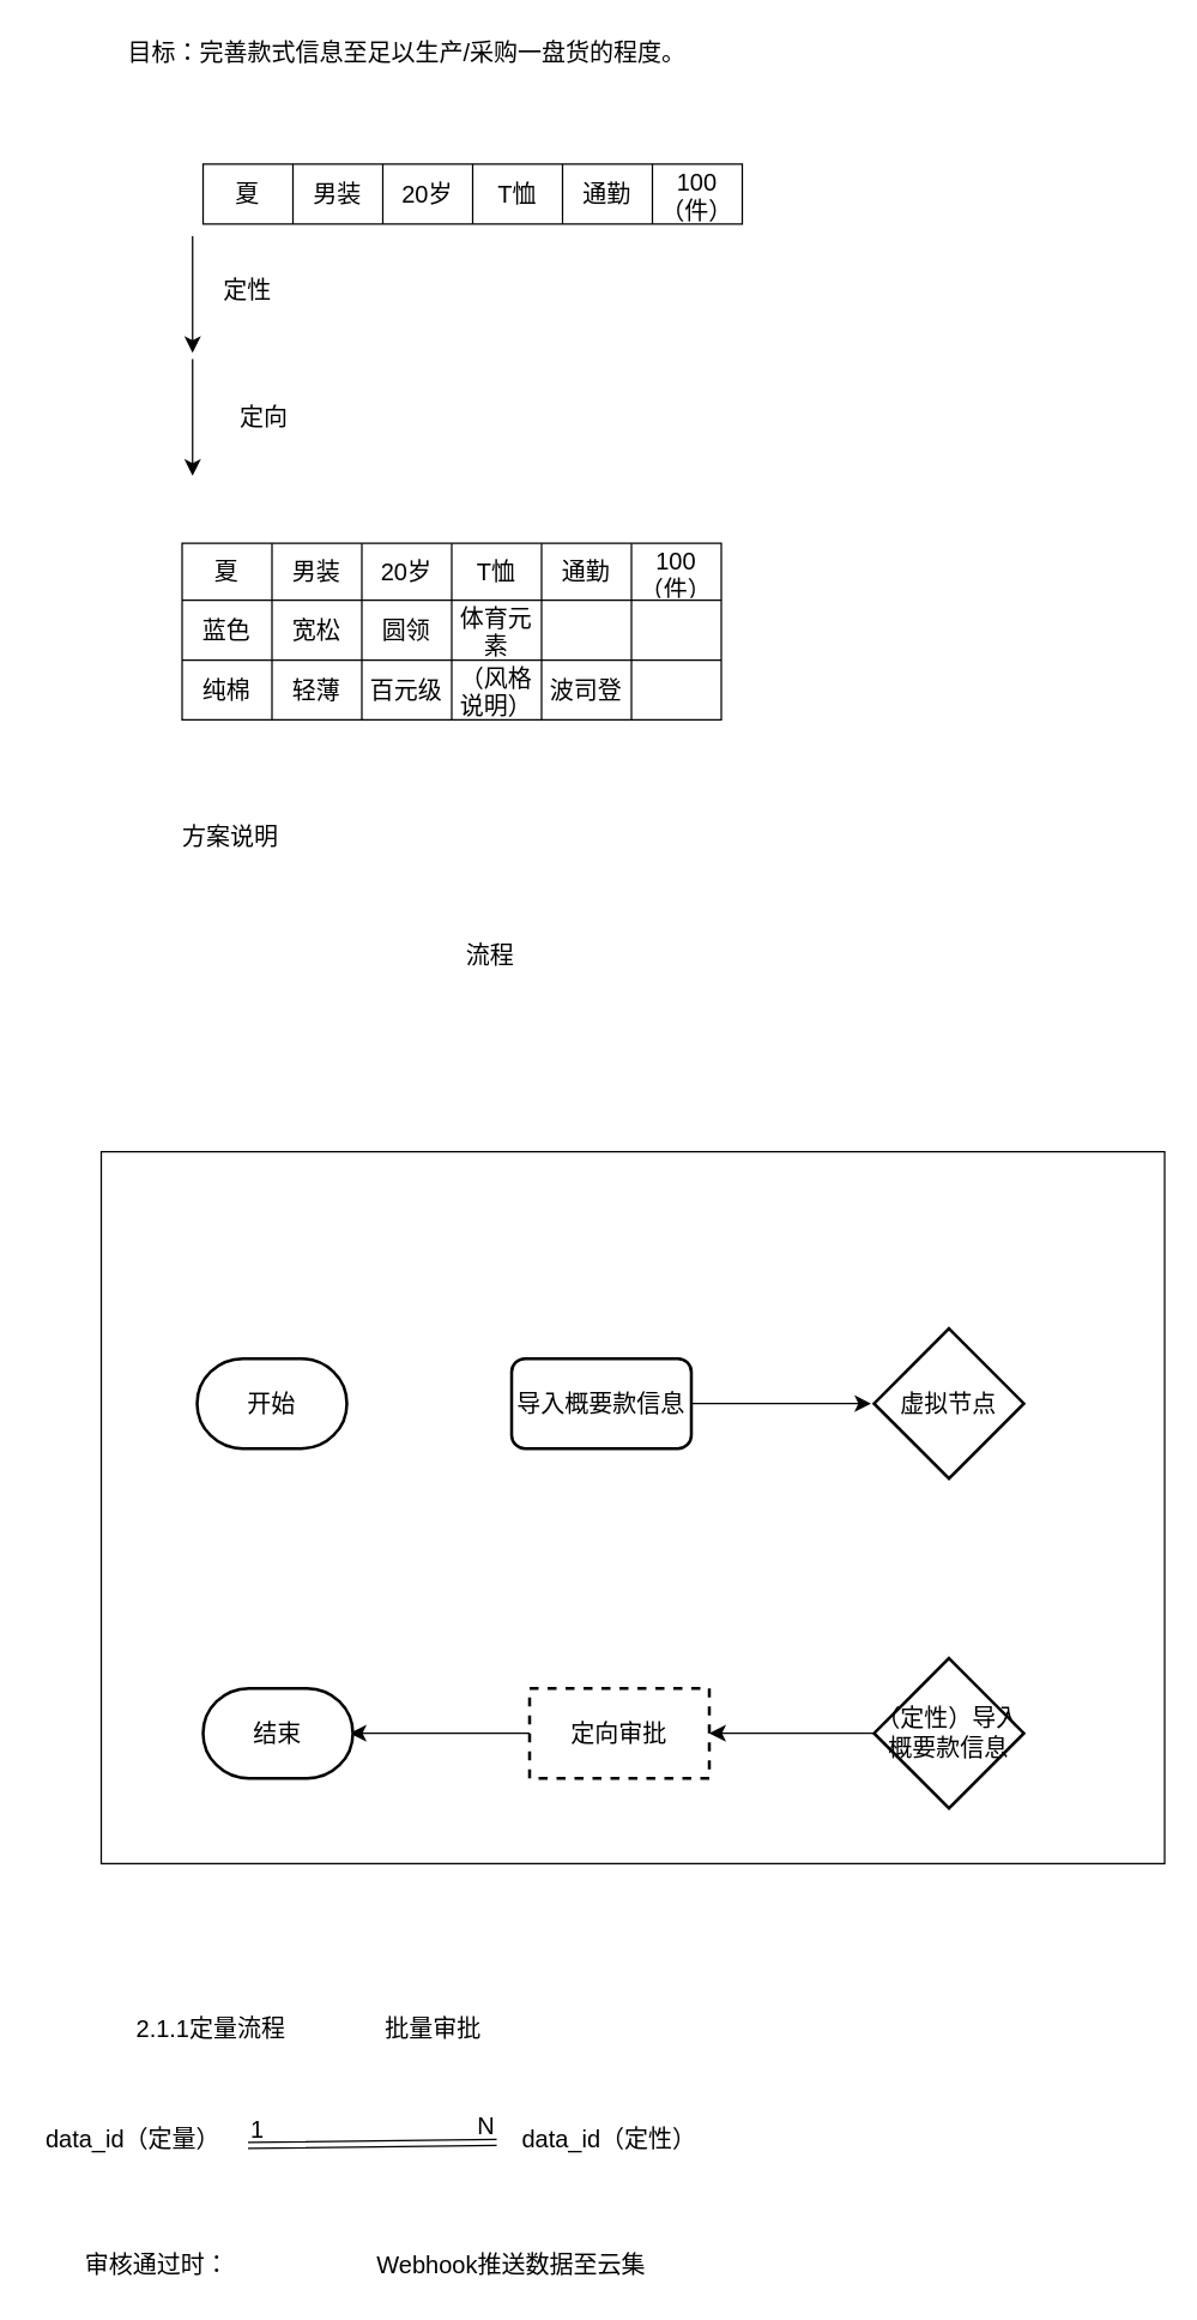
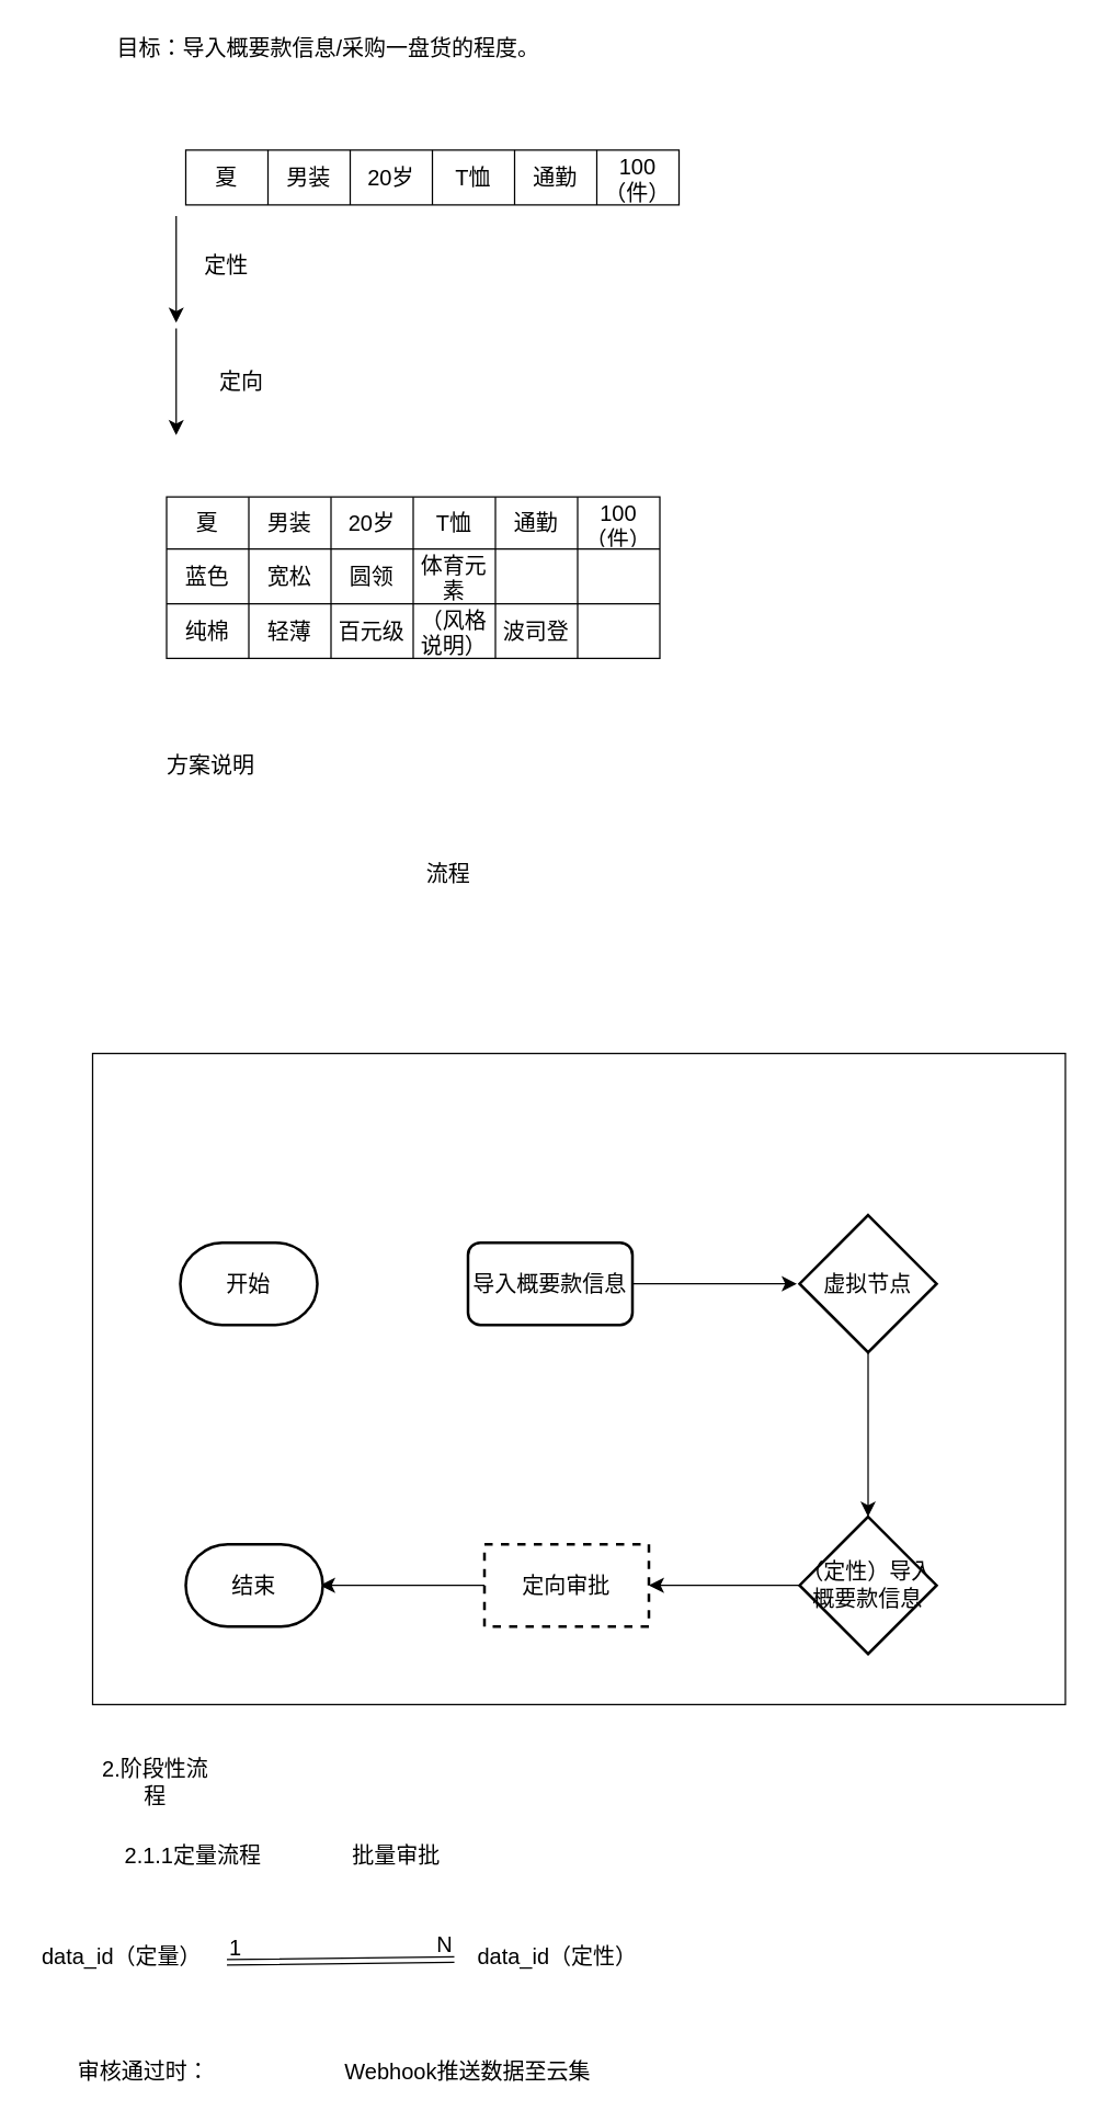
- <mxCell id="2" value="目标：完善款式信息至足以生产/采购一盘货的程度。" style="text;strokeColor=none;fillColor=none;html=1;align=left;verticalAlign=middle;whiteSpace=wrap;rounded=0;fontSize=16;" vertex="1" parent="1"><mxGeometry x="83" y="20" width="425" height="30" as="geometry" /></mxCell>
+ <mxCell id="2" value="目标：导入概要款信息/采购一盘货的程度。" style="text;strokeColor=none;fillColor=none;html=1;align=left;verticalAlign=middle;whiteSpace=wrap;rounded=0;fontSize=16;" vertex="1" parent="1"><mxGeometry x="83" y="20" width="425" height="30" as="geometry" /></mxCell>
+ <mxCell id="43" value="" style="edgeStyle=none;curved=1;rounded=0;orthogonalLoop=1;jettySize=auto;html=1;fontSize=12;startSize=8;endSize=8;" edge="1" parent="1" source="44" target="46"><mxGeometry relative="1" as="geometry" /></mxCell>
+ <mxCell id="50" value="2.阶段性流程" style="text;strokeColor=none;fillColor=none;html=1;align=center;verticalAlign=middle;whiteSpace=wrap;rounded=0;fontSize=16;" vertex="1" parent="1"><mxGeometry x="67" y="1285" width="92" height="30" as="geometry" /></mxCell>
